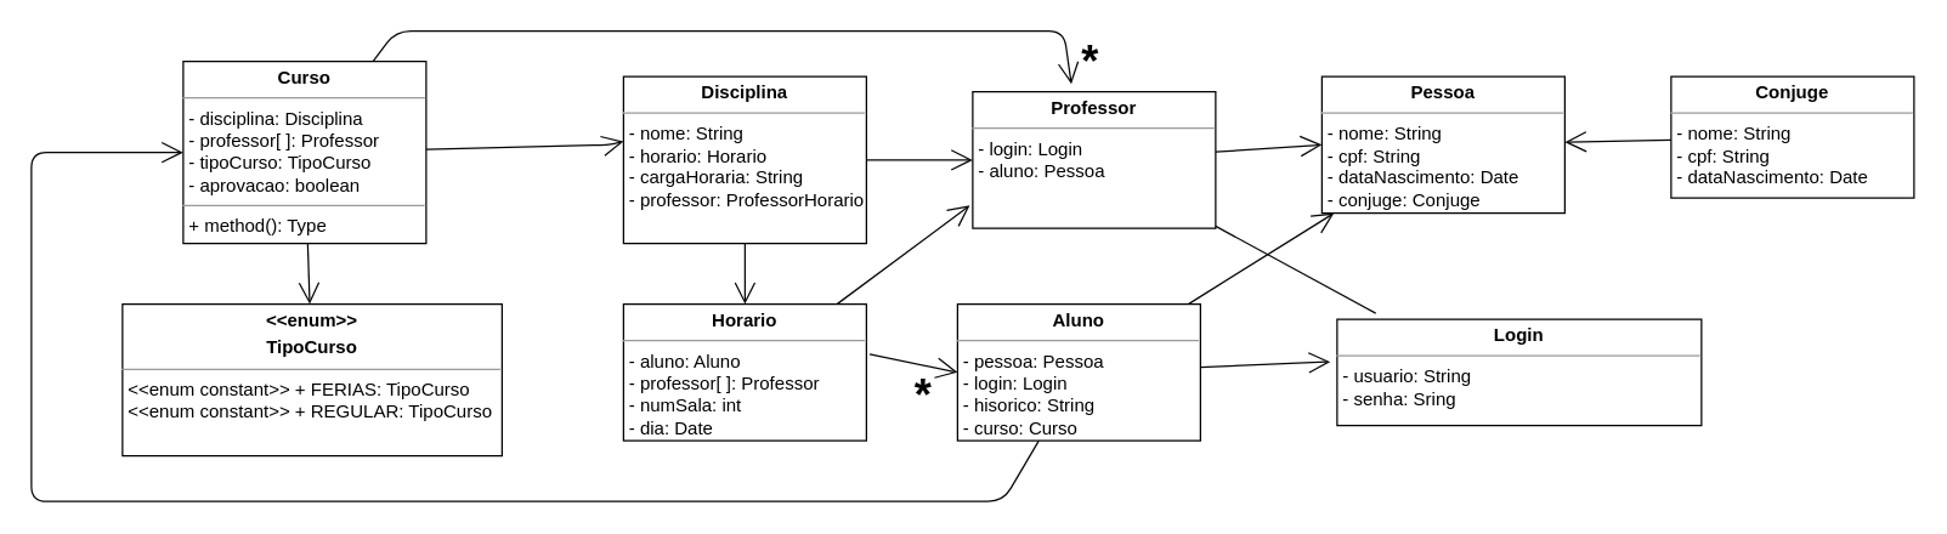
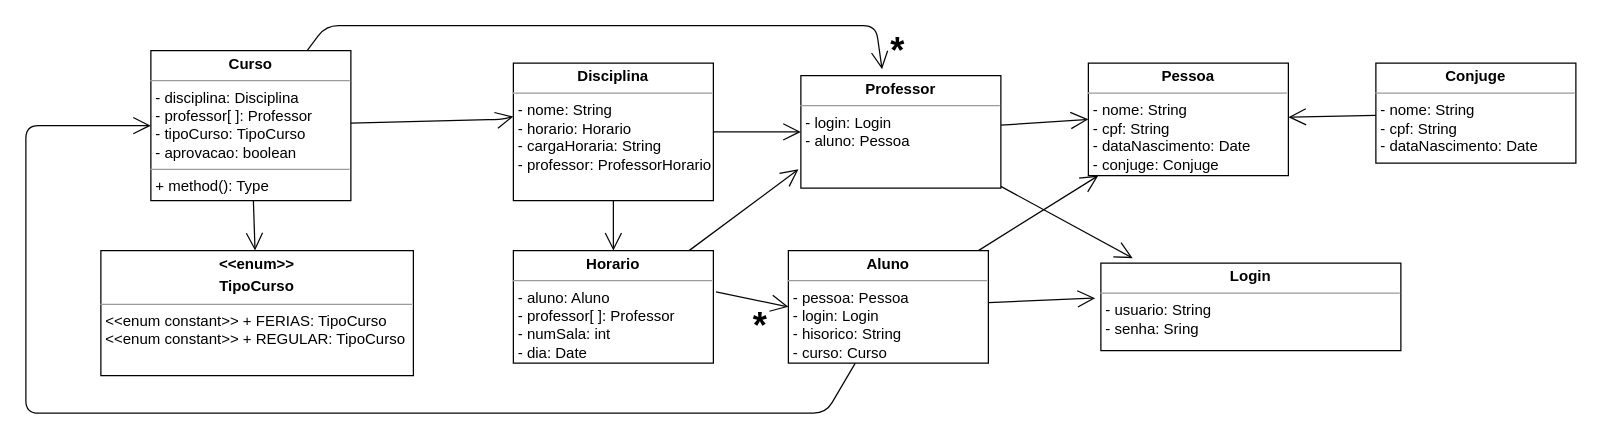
- <mxCell id="4" style="edgeStyle=none;orthogonalLoop=1;jettySize=auto;html=1;entryX=0.106;entryY=-0.057;entryDx=0;entryDy=0;entryPerimeter=0;endArrow=none;endFill=1;endSize=12;strokeColor=#050505;fillColor=#121212;fontSize=29;" edge="1" parent="1" source="5" target="16"><mxGeometry relative="1" as="geometry" /></mxCell>
+ <mxCell id="4" style="edgeStyle=none;orthogonalLoop=1;jettySize=auto;html=1;entryX=0.106;entryY=-0.057;entryDx=0;entryDy=0;entryPerimeter=0;endArrow=open;endFill=1;endSize=12;strokeColor=#050505;fillColor=#121212;fontSize=29;" edge="1" parent="1" source="5" target="16"><mxGeometry relative="1" as="geometry" /></mxCell>
